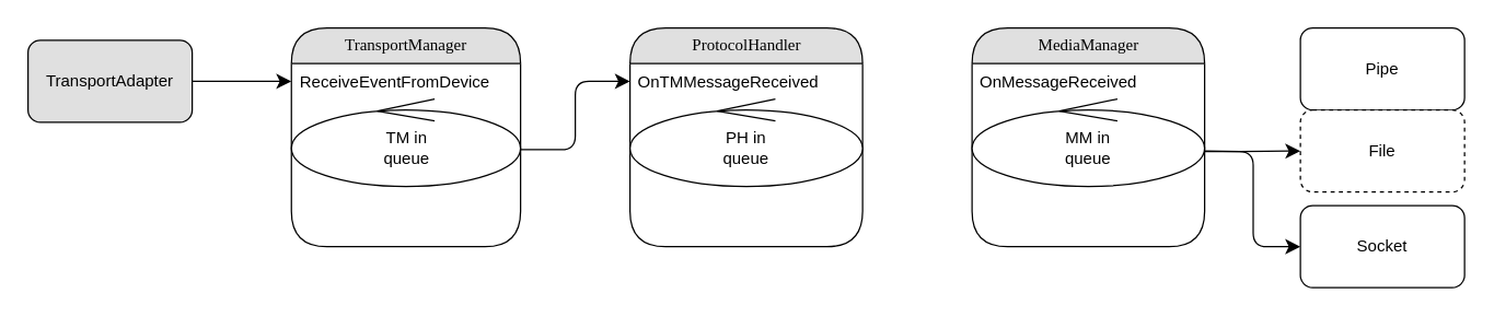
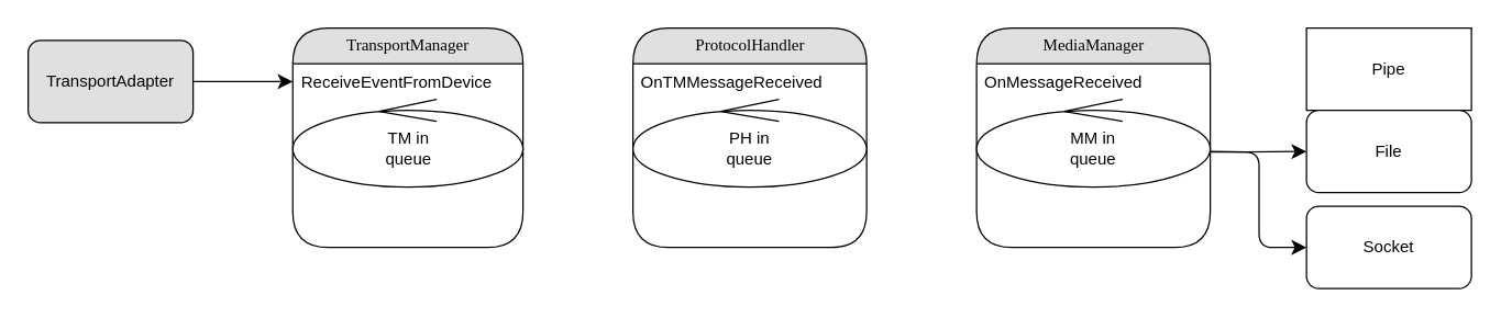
- <mxCell id="14" value="Pipe" style="rounded=1;whiteSpace=wrap;html=1;" vertex="1" parent="1"><mxGeometry x="950" y="20" width="120" height="60" as="geometry" /></mxCell>
+ <mxCell id="14" value="Pipe" style="whiteSpace=wrap;html=1;rounded=0;" vertex="1" parent="1"><mxGeometry x="950" y="20" width="120" height="60" as="geometry" /></mxCell>
- <mxCell id="2" style="edgeStyle=orthogonalEdgeStyle;html=1;entryX=0;entryY=0.5;labelBackgroundColor=none;startFill=0;startSize=8;endFill=1;endSize=8;fontFamily=Verdana;fontSize=12;exitX=1;exitY=0.578;exitDx=0;exitDy=0;exitPerimeter=0;entryDx=0;entryDy=0;" parent="1" source="6" target="9" edge="1"><mxGeometry relative="1" as="geometry"><Array as="points" /></mxGeometry></mxCell>
- <mxCell id="15" value="File" style="rounded=1;whiteSpace=wrap;html=1;dashed=1;" vertex="1" parent="1"><mxGeometry x="950" y="80" width="120" height="60" as="geometry" /></mxCell>
+ <mxCell id="15" value="File" style="rounded=1;whiteSpace=wrap;html=1;" vertex="1" parent="1"><mxGeometry x="950" y="80" width="120" height="60" as="geometry" /></mxCell>
